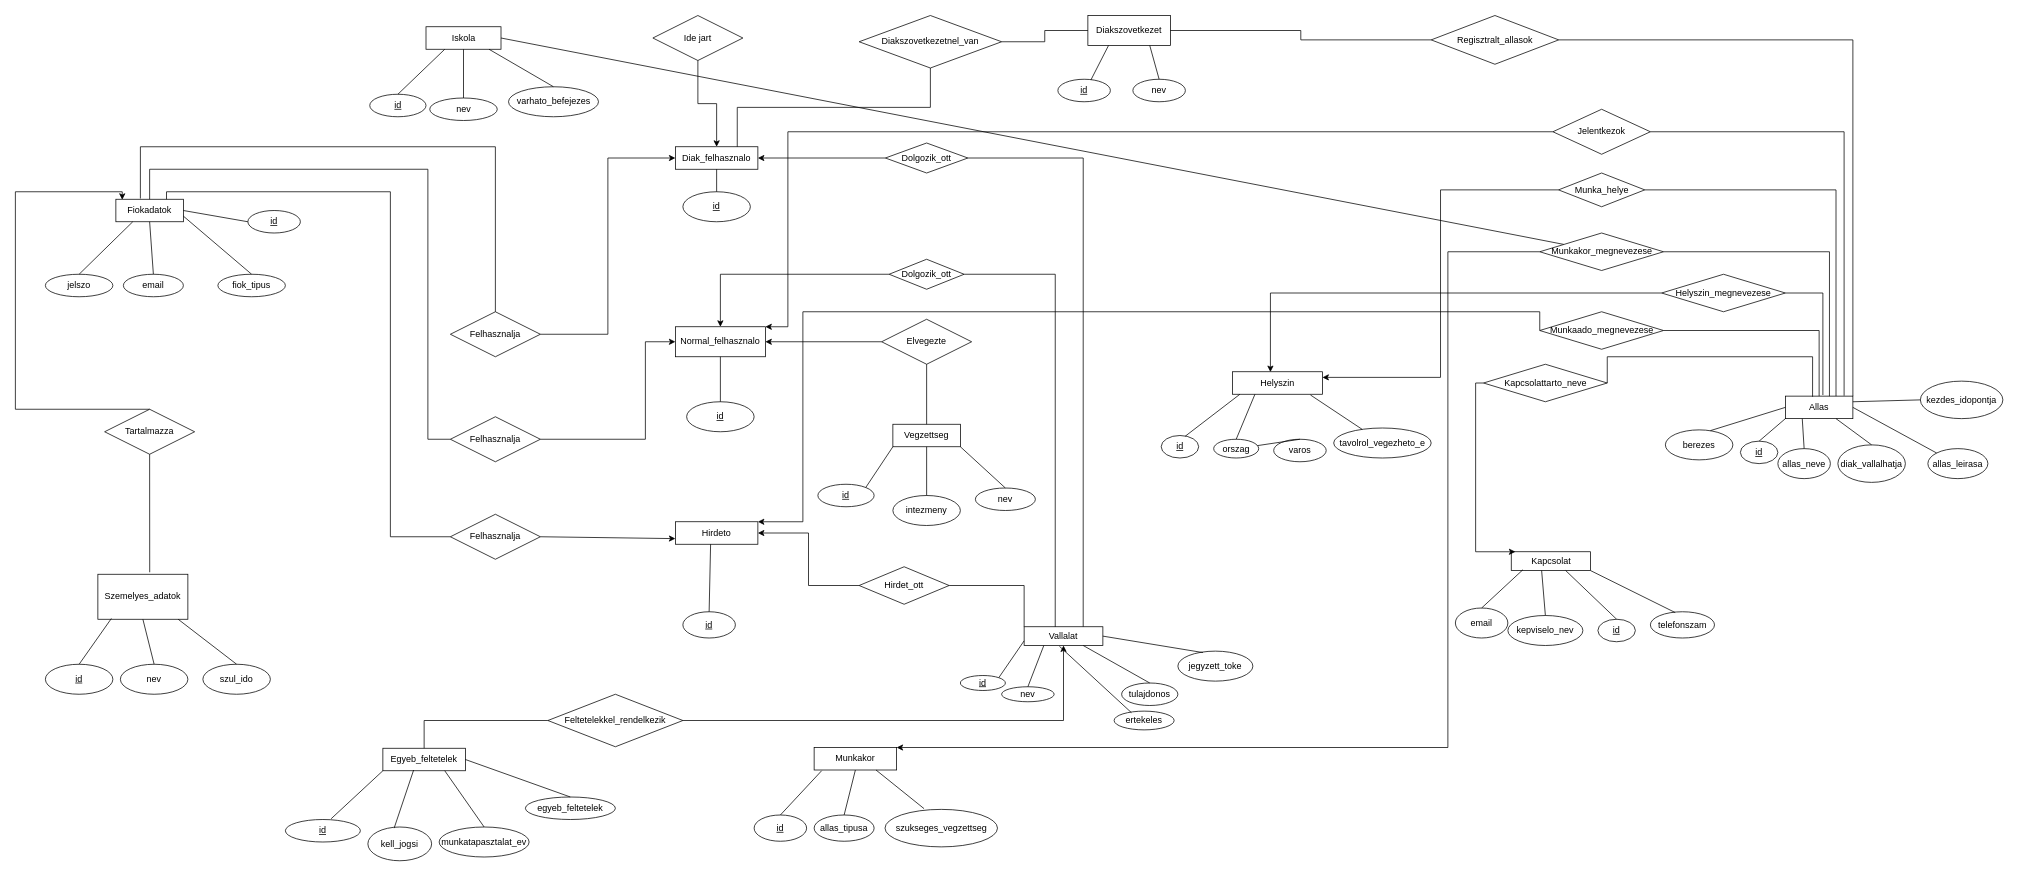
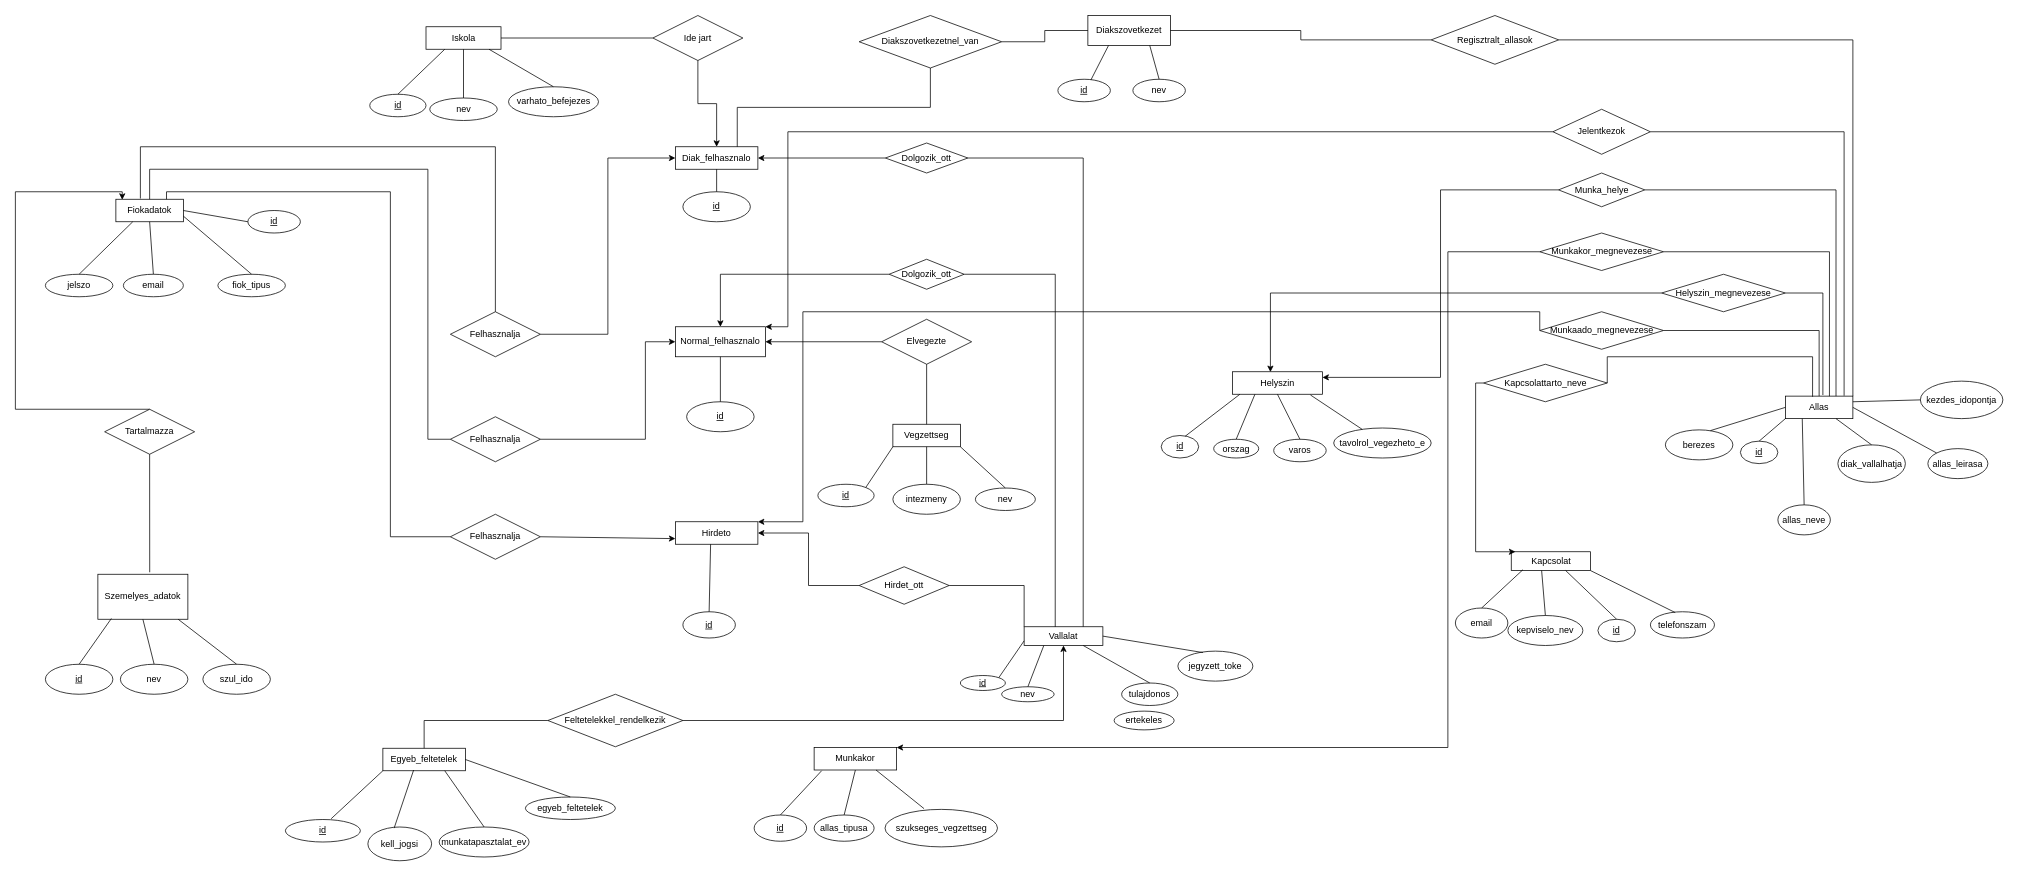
- <mxCell id="120" value="" style="endArrow=none;html=1;rounded=0;exitX=1;exitY=0.5;exitDx=0;exitDy=0;" edge="1" parent="1" source="18" target="146"><mxGeometry width="50" height="50" relative="1" as="geometry"><mxPoint x="680" y="395" as="sourcePoint" /><mxPoint x="730" y="345" as="targetPoint" /></mxGeometry></mxCell>
+ <mxCell id="120" value="" style="endArrow=none;html=1;rounded=0;exitX=1;exitY=0.5;exitDx=0;exitDy=0;entryX=0;entryY=0.5;entryDx=0;entryDy=0;" edge="1" parent="1" source="18" target="119"><mxGeometry width="50" height="50" relative="1" as="geometry"><mxPoint x="680" y="395" as="sourcePoint" /><mxPoint x="730" y="345" as="targetPoint" /></mxGeometry></mxCell>
- <mxCell id="84" value="" style="endArrow=none;html=1;rounded=0;exitX=0.5;exitY=0;exitDx=0;exitDy=0;" parent="1" source="80" target="81" edge="1"><mxGeometry width="50" height="50" relative="1" as="geometry"><mxPoint x="1787.75" y="795" as="sourcePoint" /><mxPoint x="1837.75" y="745" as="targetPoint" /></mxGeometry></mxCell>
+ <mxCell id="84" value="" style="endArrow=none;html=1;rounded=0;exitX=0.5;exitY=0;exitDx=0;exitDy=0;entryX=0.5;entryY=1;entryDx=0;entryDy=0;" parent="1" source="80" target="78" edge="1"><mxGeometry width="50" height="50" relative="1" as="geometry"><mxPoint x="1787.75" y="795" as="sourcePoint" /><mxPoint x="1837.75" y="745" as="targetPoint" /></mxGeometry></mxCell>
- <mxCell id="98" value="allas_neve" style="ellipse;whiteSpace=wrap;html=1;" parent="1" vertex="1"><mxGeometry x="2370" y="597.5" width="70" height="40" as="geometry" /></mxCell>
+ <mxCell id="98" value="allas_neve" style="ellipse;whiteSpace=wrap;html=1;" parent="1" vertex="1"><mxGeometry x="2370" y="672.5" width="70" height="40" as="geometry" /></mxCell>
- <mxCell id="26" value="intezmeny" style="ellipse;whiteSpace=wrap;html=1;" parent="1" vertex="1"><mxGeometry x="1190" y="660" width="90" height="40" as="geometry" /></mxCell>
+ <mxCell id="26" value="intezmeny" style="ellipse;whiteSpace=wrap;html=1;" parent="1" vertex="1"><mxGeometry x="1190" y="645" width="90" height="40" as="geometry" /></mxCell>
- <mxCell id="49" value="" style="endArrow=none;html=1;rounded=0;entryX=0.448;entryY=1.04;entryDx=0;entryDy=0;entryPerimeter=0;exitX=0.288;exitY=0.08;exitDx=0;exitDy=0;exitPerimeter=0;" parent="1" source="46" target="41" edge="1"><mxGeometry width="50" height="50" relative="1" as="geometry"><mxPoint x="1440" y="930" as="sourcePoint" /><mxPoint x="1630" y="780" as="targetPoint" /></mxGeometry></mxCell>
